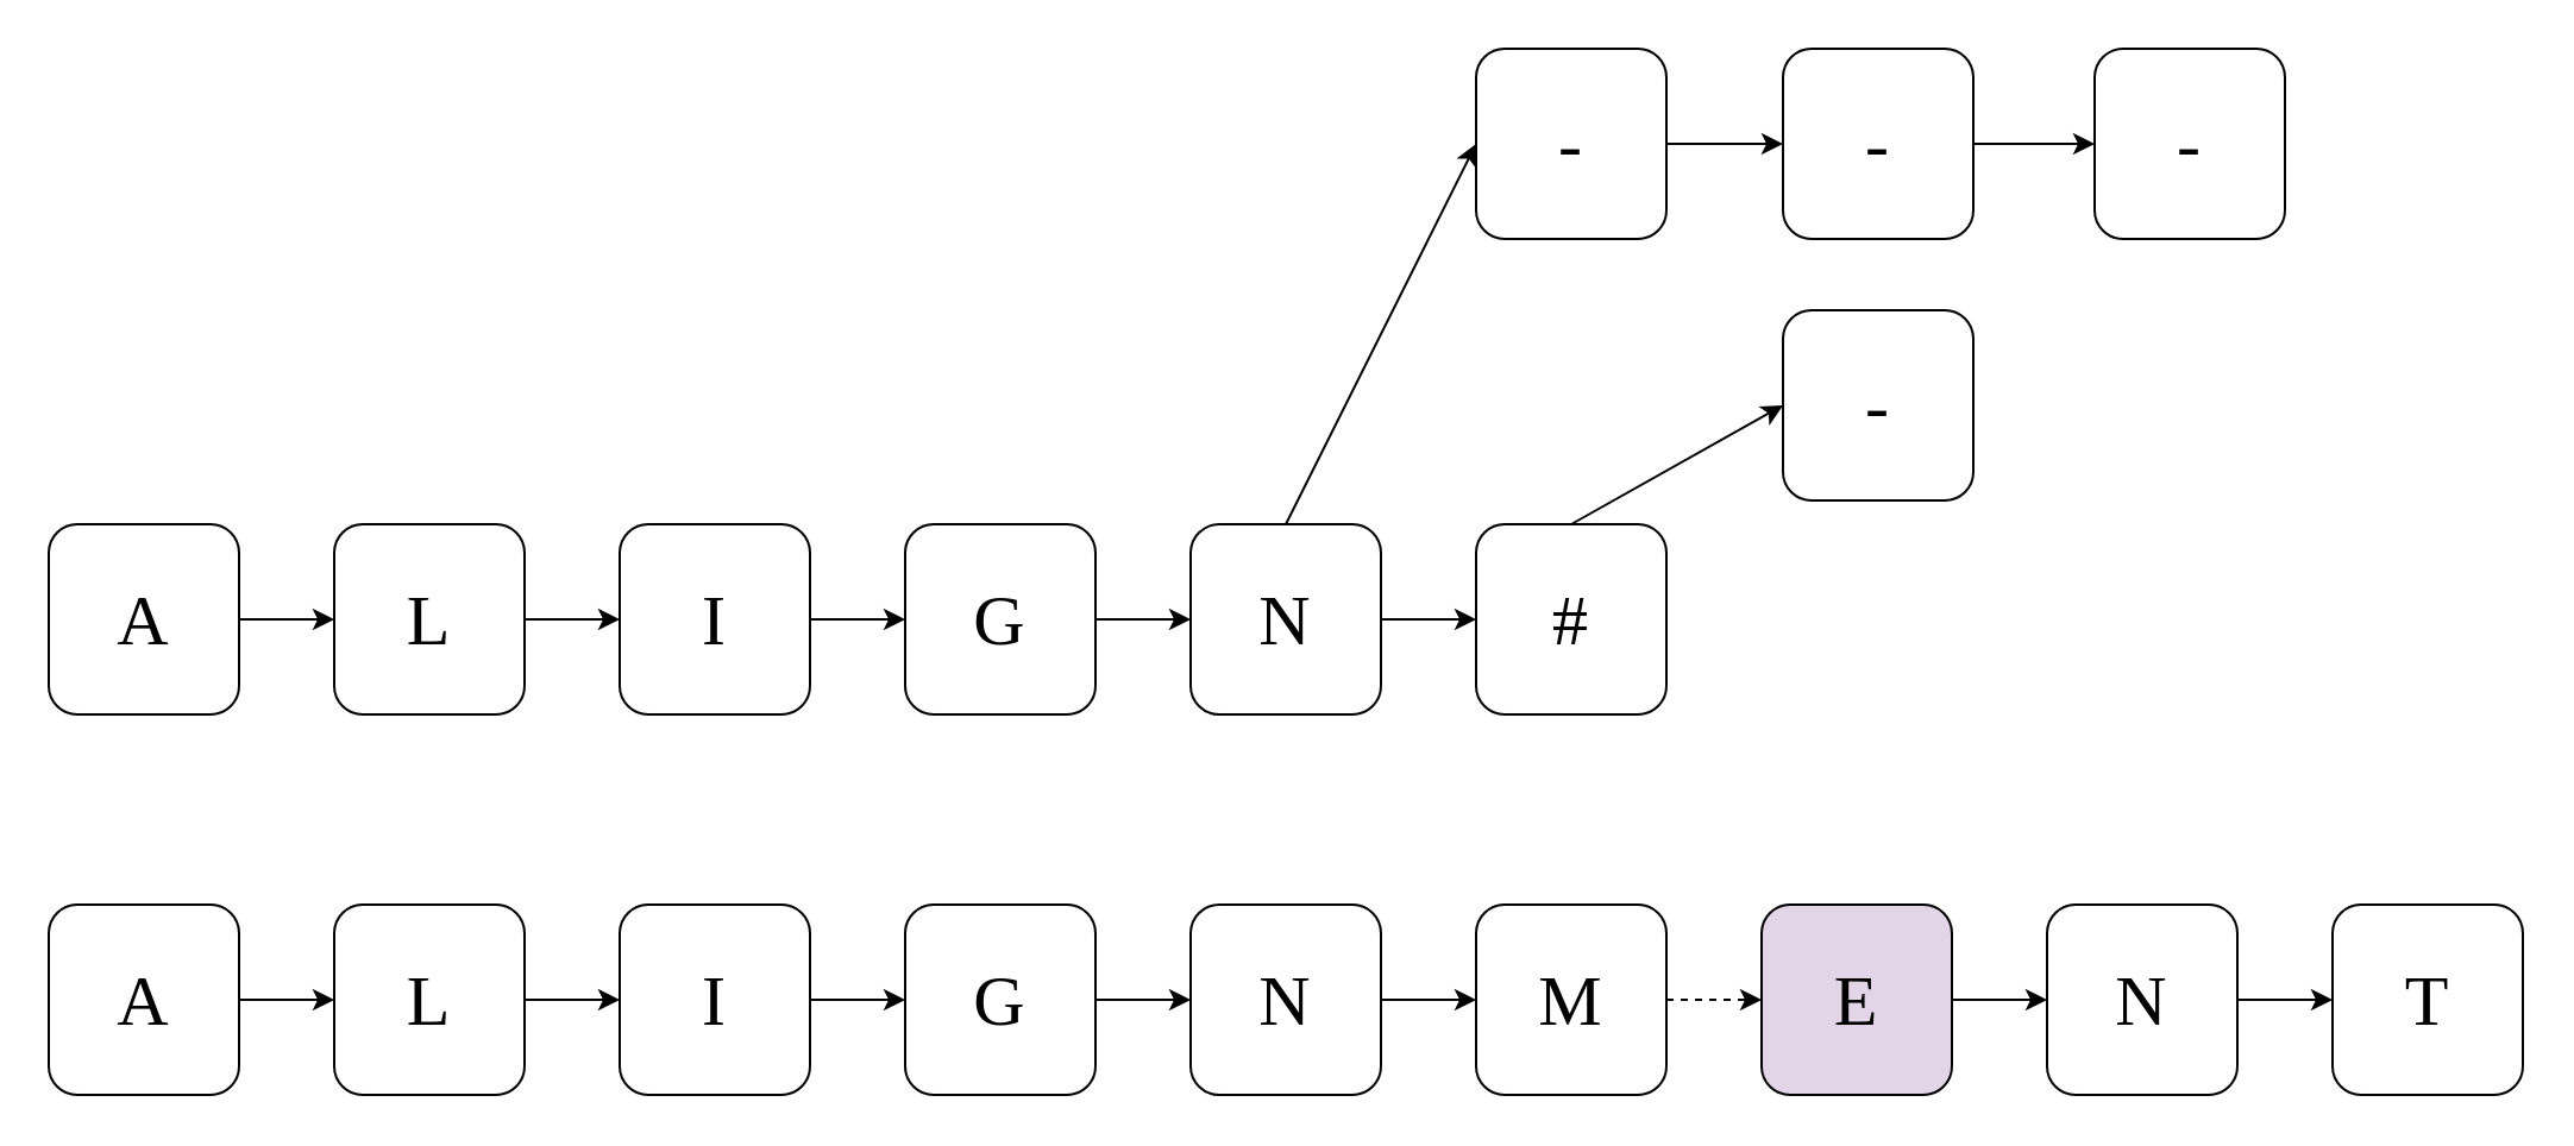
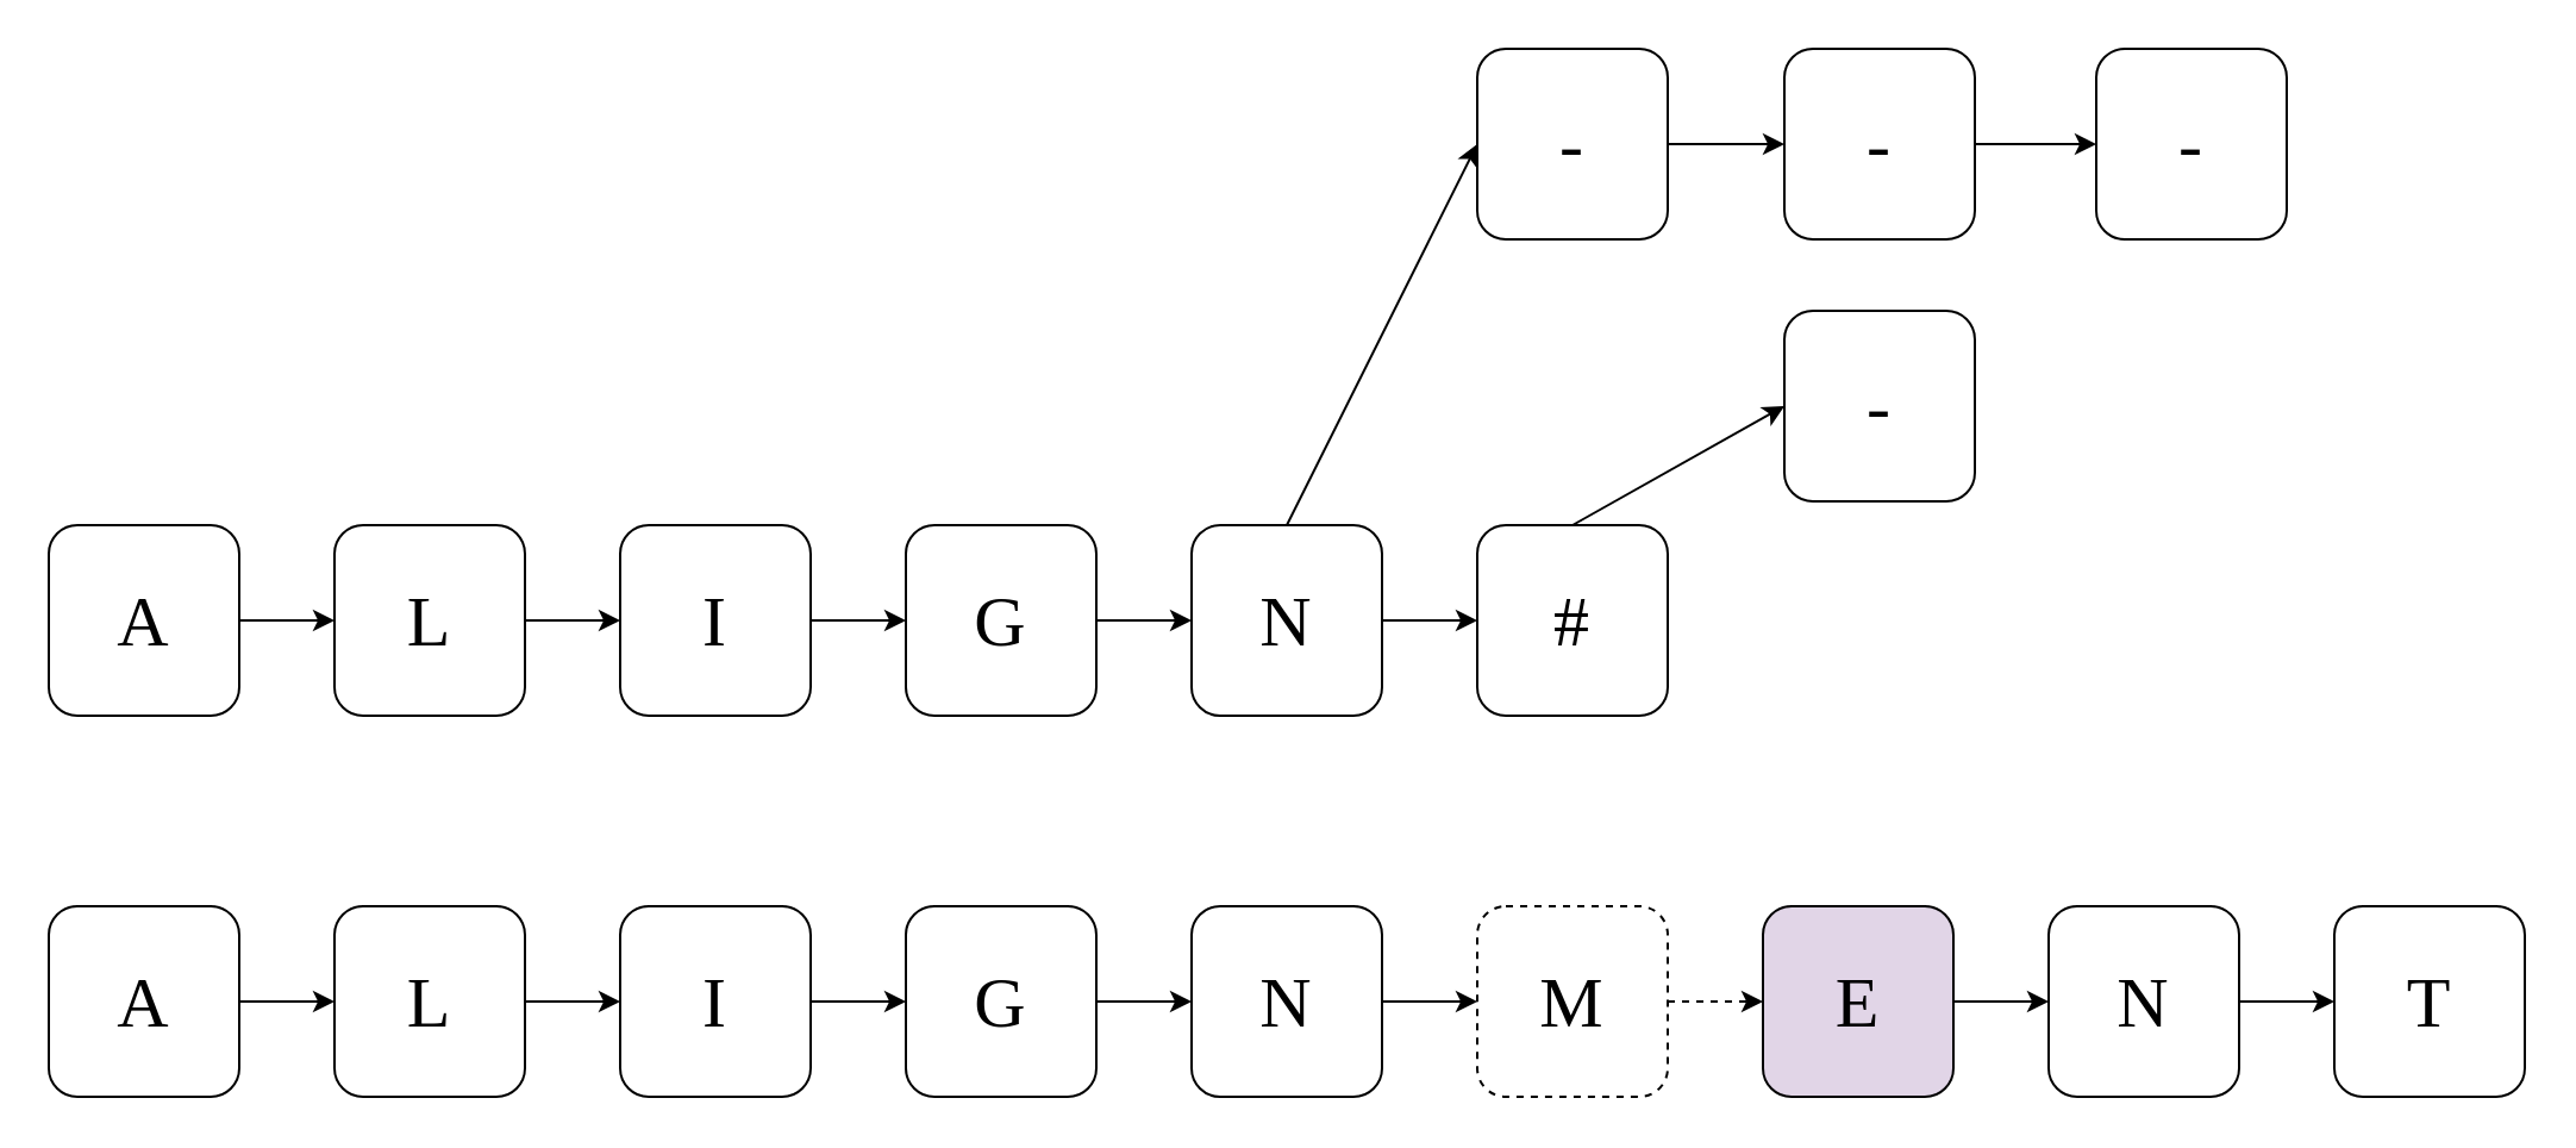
- <mxCell id="24" value="&lt;font style=&quot;font-size: 30px;&quot; face=&quot;Times New Roman&quot;&gt;M&lt;/font&gt;" style="rounded=1;whiteSpace=wrap;html=1;" vertex="1" parent="1"><mxGeometry x="620" y="380" width="80" height="80" as="geometry" /></mxCell>
+ <mxCell id="24" value="&lt;font style=&quot;font-size: 30px;&quot; face=&quot;Times New Roman&quot;&gt;M&lt;/font&gt;" style="rounded=1;whiteSpace=wrap;html=1;dashed=1;" vertex="1" parent="1"><mxGeometry x="620" y="380" width="80" height="80" as="geometry" /></mxCell>
